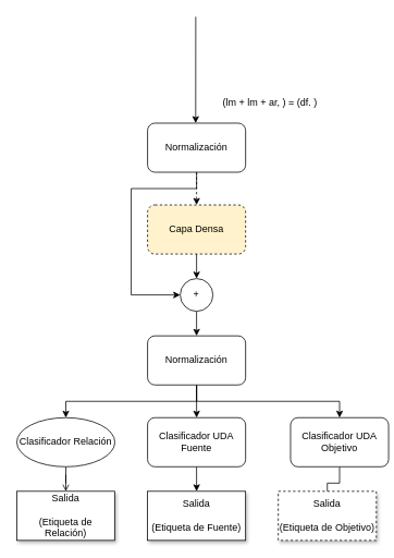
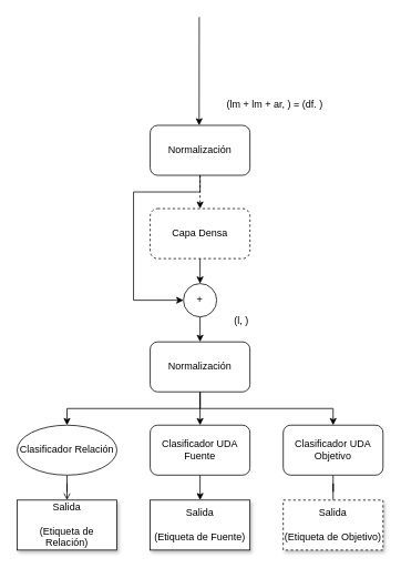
- <mxCell id="3" value="Capa Densa" style="rounded=1;whiteSpace=wrap;shadow=0;sketch=0;dashed=1;fillColor=#fff2cc;" vertex="1" parent="1"><mxGeometry x="180" y="250" width="120" height="60" as="geometry" /></mxCell>
+ <mxCell id="3" value="Capa Densa" style="rounded=1;whiteSpace=wrap;shadow=0;sketch=0;dashed=1;" vertex="1" parent="1"><mxGeometry x="180" y="250" width="120" height="60" as="geometry" /></mxCell>
+ <mxCell id="23" value="(l, )" style="text;strokeColor=none;fillColor=none;align=center;verticalAlign=middle;whiteSpace=wrap;rounded=0;shadow=0;sketch=0;" vertex="1" parent="1"><mxGeometry x="260" y="370" width="60" height="30" as="geometry" /></mxCell>
- <mxCell id="18" value="Clasificador UDA Objetivo" style="rounded=1;whiteSpace=wrap;shadow=0;sketch=0;" vertex="1" parent="1"><mxGeometry x="355" y="510" width="120" height="60" as="geometry" /></mxCell>
+ <mxCell id="18" value="Clasificador UDA Objetivo" style="rounded=1;whiteSpace=wrap;shadow=0;sketch=0;" vertex="1" parent="1"><mxGeometry x="340" y="510" width="120" height="60" as="geometry" /></mxCell>
